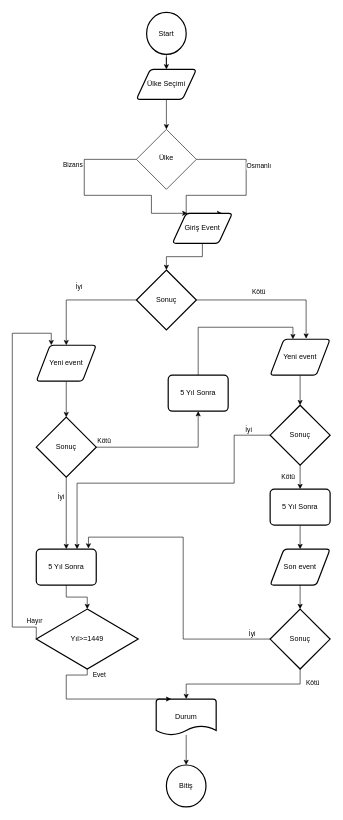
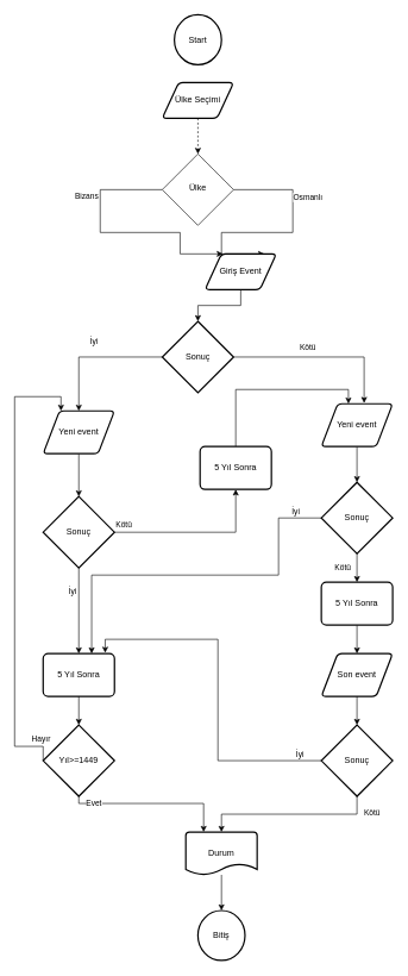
- <mxCell id="2" style="edgeStyle=orthogonalEdgeStyle;rounded=0;orthogonalLoop=1;jettySize=auto;html=1;entryX=0.5;entryY=0;entryDx=0;entryDy=0;" edge="1" parent="1" source="3" target="5"><mxGeometry relative="1" as="geometry" /></mxCell>
- <mxCell id="4" style="edgeStyle=orthogonalEdgeStyle;rounded=0;orthogonalLoop=1;jettySize=auto;html=1;entryX=0.5;entryY=0;entryDx=0;entryDy=0;" edge="1" parent="1" source="5" target="10"><mxGeometry relative="1" as="geometry" /></mxCell>
+ <mxCell id="4" style="edgeStyle=orthogonalEdgeStyle;rounded=0;orthogonalLoop=1;jettySize=auto;html=1;entryX=0.5;entryY=0;entryDx=0;entryDy=0;dashed=1;" edge="1" parent="1" source="5" target="10"><mxGeometry relative="1" as="geometry" /></mxCell>
- <mxCell id="46" value="Yıl&amp;gt;=1449" style="strokeWidth=2;html=1;shape=mxgraph.flowchart.decision;whiteSpace=wrap;" vertex="1" parent="1"><mxGeometry x="60" y="1015" width="170" height="100" as="geometry" /></mxCell>
+ <mxCell id="46" value="Yıl&amp;gt;=1449" style="strokeWidth=2;html=1;shape=mxgraph.flowchart.decision;whiteSpace=wrap;" vertex="1" parent="1"><mxGeometry x="60" y="1015" width="100" height="100" as="geometry" /></mxCell>
